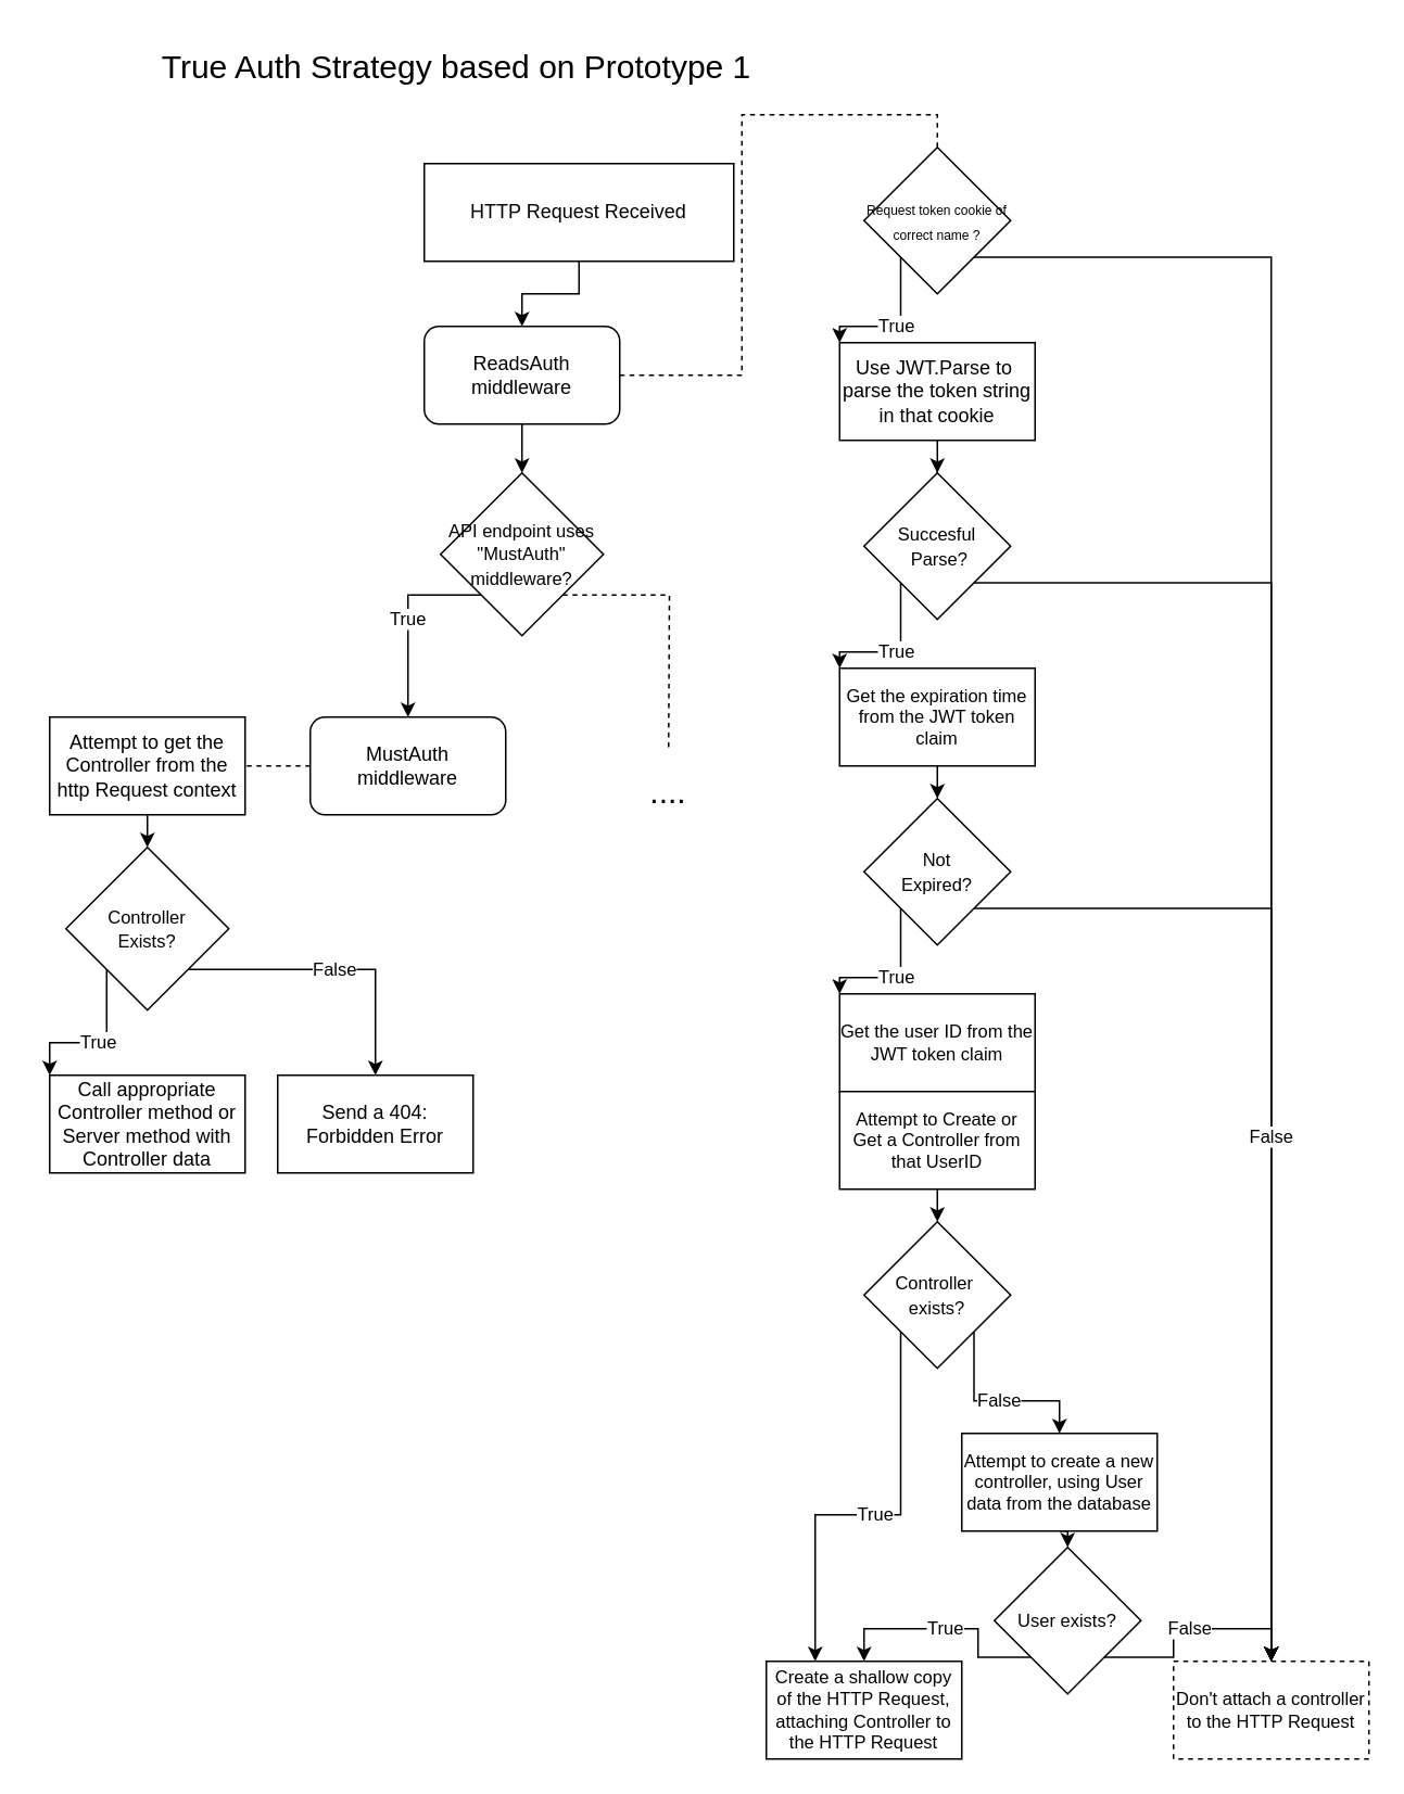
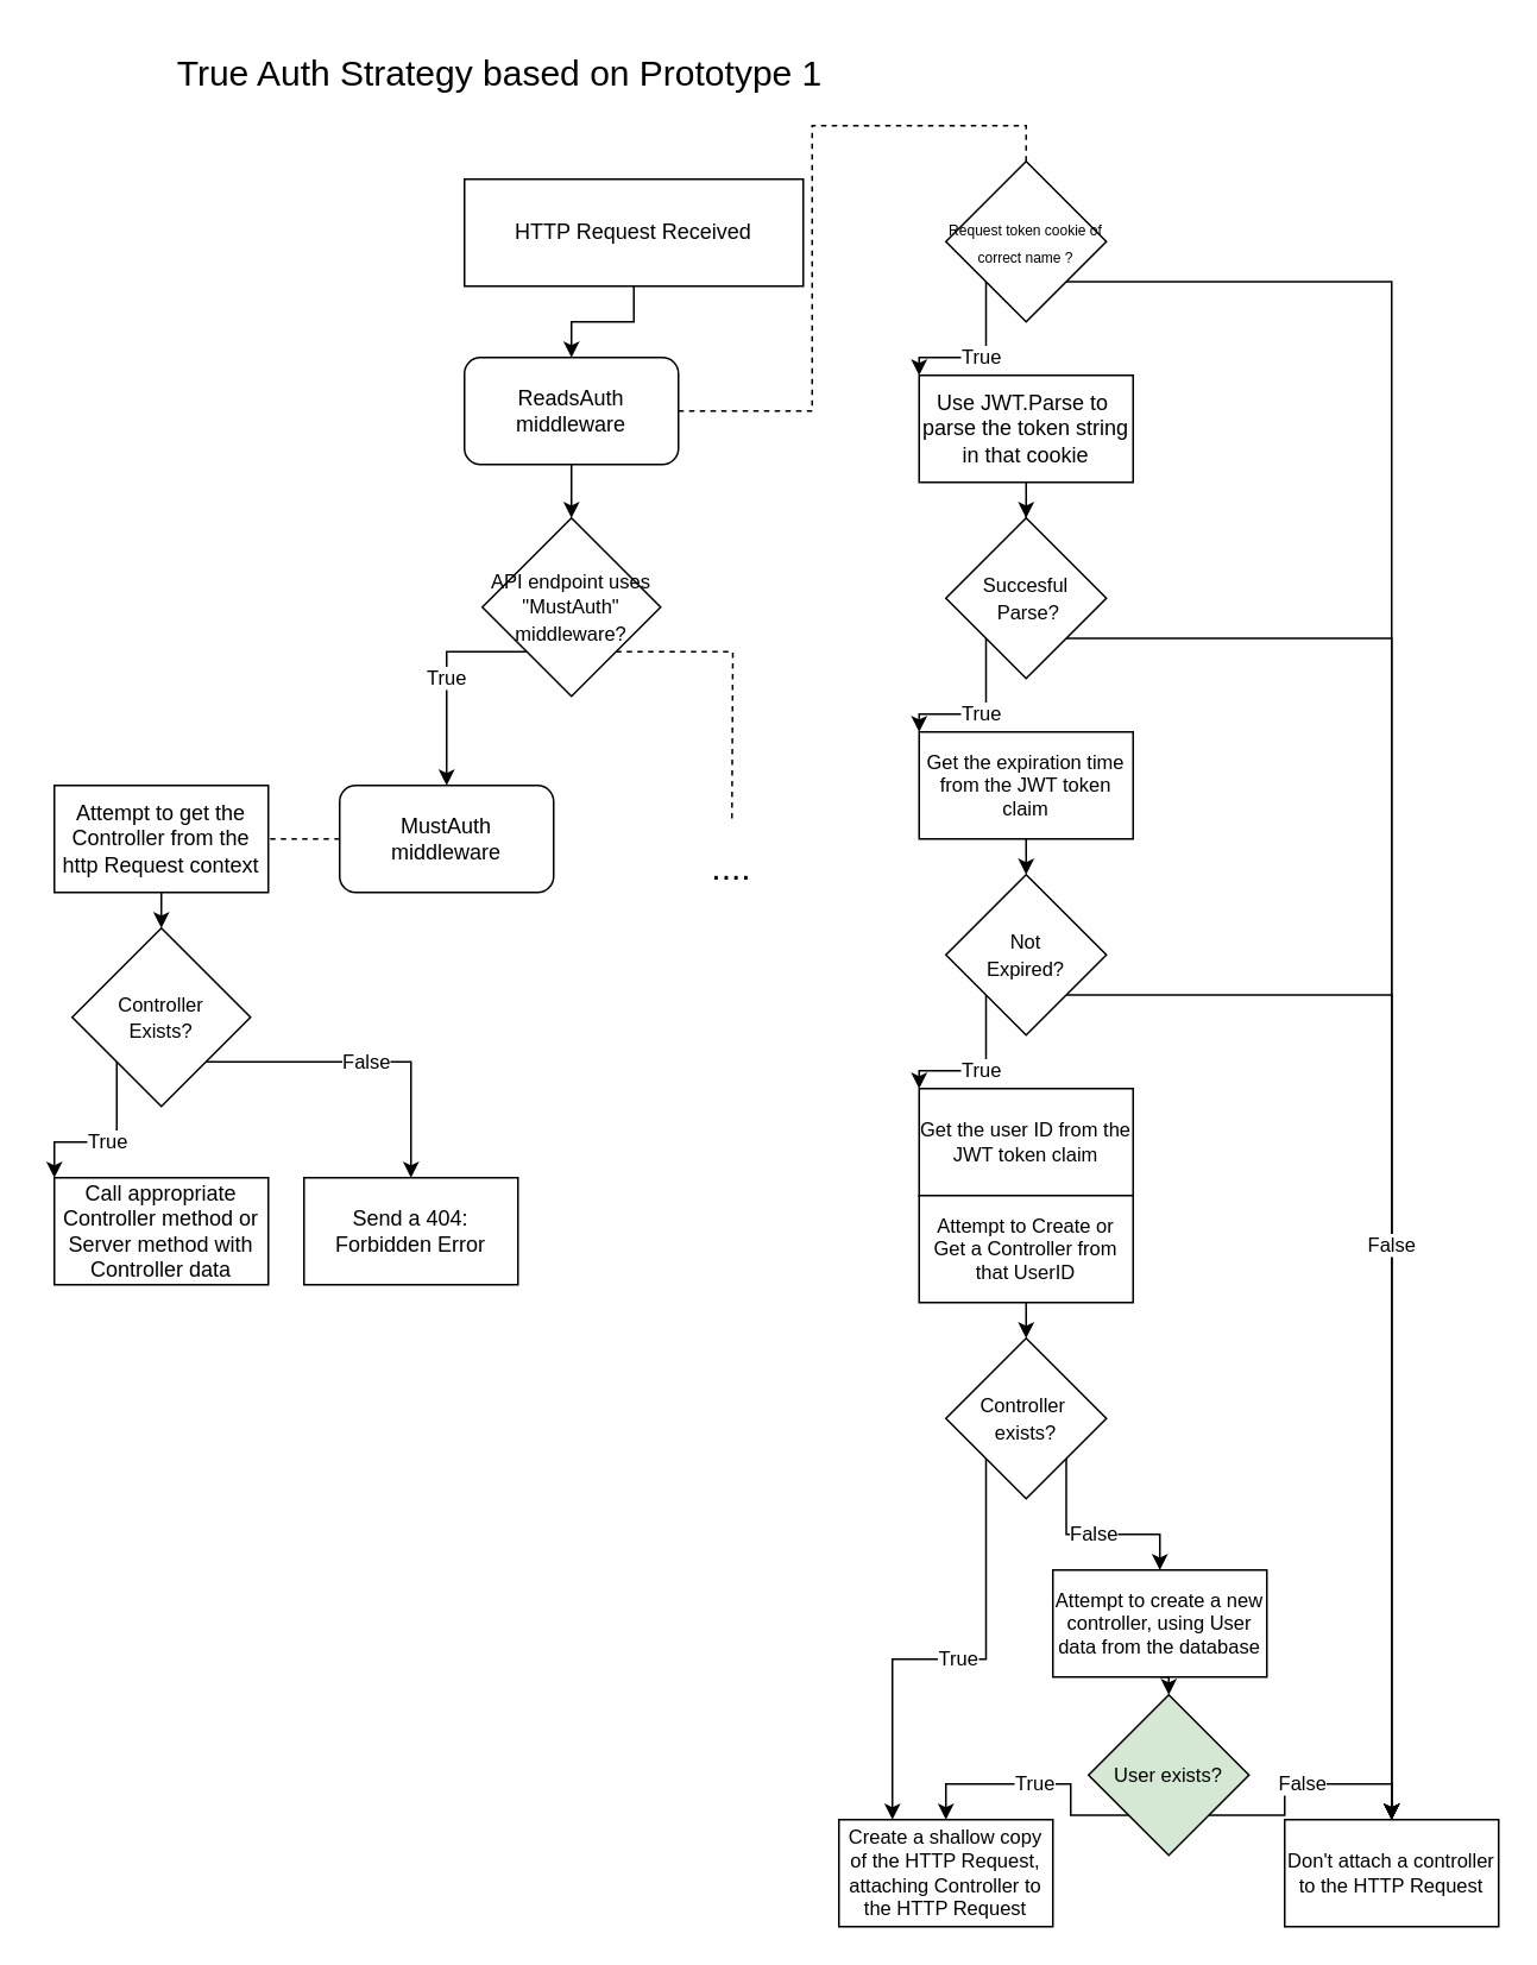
- <mxCell id="30" value="&lt;span style=&quot;font-size: 11px;&quot;&gt;User exists?&lt;br&gt;&lt;/span&gt;" style="rhombus;whiteSpace=wrap;html=1;" vertex="1" parent="1"><mxGeometry x="610" y="950" width="90" height="90" as="geometry" /></mxCell>
+ <mxCell id="30" value="&lt;span style=&quot;font-size: 11px;&quot;&gt;User exists?&lt;br&gt;&lt;/span&gt;" style="rhombus;whiteSpace=wrap;html=1;fillColor=#d5e8d4;" vertex="1" parent="1"><mxGeometry x="610" y="950" width="90" height="90" as="geometry" /></mxCell>
- <mxCell id="32" value="Don't attach a controller to the HTTP Request" style="rounded=0;whiteSpace=wrap;html=1;fontSize=11;dashed=1;" vertex="1" parent="1"><mxGeometry x="720" y="1020" width="120" height="60" as="geometry" /></mxCell>
+ <mxCell id="32" value="Don't attach a controller to the HTTP Request" style="rounded=0;whiteSpace=wrap;html=1;fontSize=11;" vertex="1" parent="1"><mxGeometry x="720" y="1020" width="120" height="60" as="geometry" /></mxCell>
